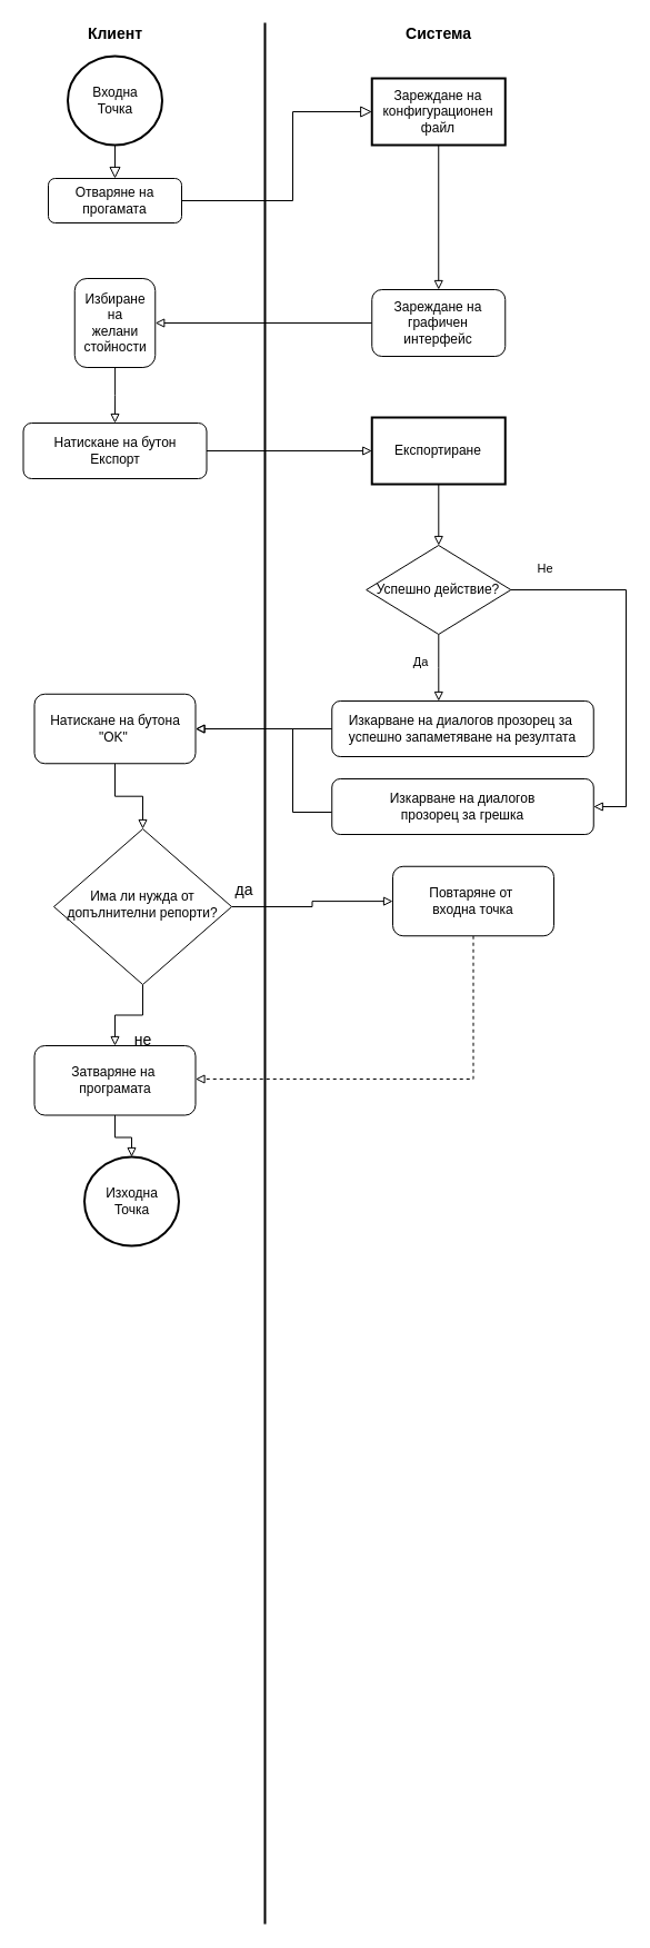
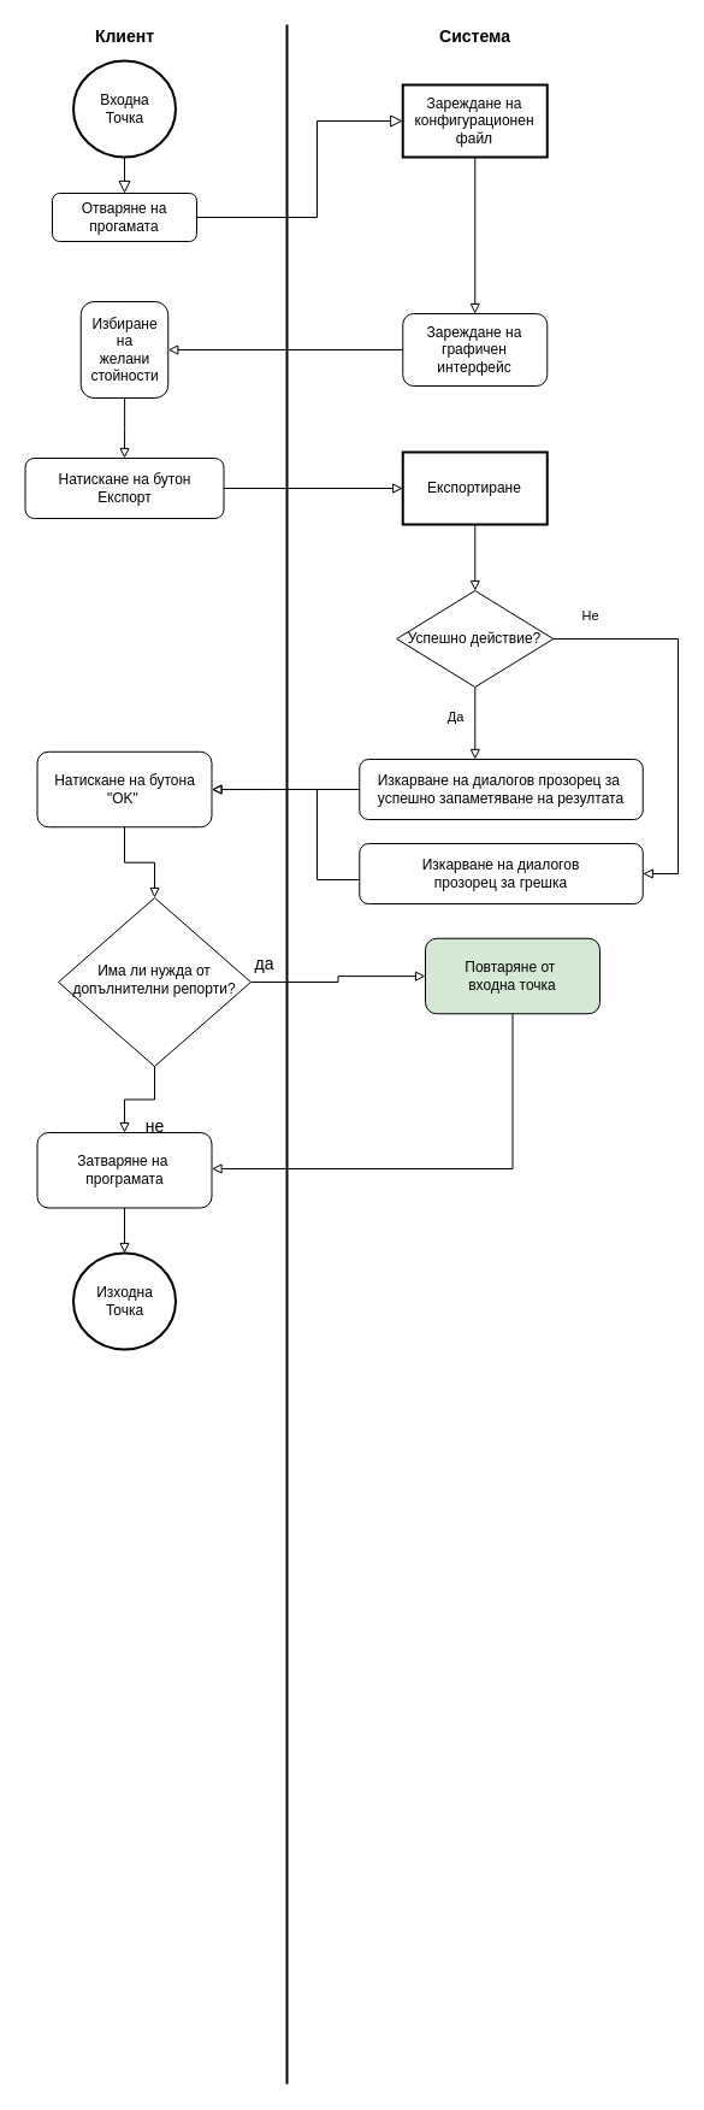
- <mxCell id="30" value="&lt;p class=&quot;MsoNormal&quot;&gt;Повтаряне от&amp;nbsp;&lt;br&gt;входна точка&lt;/p&gt;" style="rounded=1;whiteSpace=wrap;html=1;fontSize=12;glass=0;strokeWidth=1;shadow=0;direction=south;" vertex="1" parent="1"><mxGeometry x="353" y="778.75" width="145" height="62.5" as="geometry" /></mxCell>
+ <mxCell id="30" value="&lt;p class=&quot;MsoNormal&quot;&gt;Повтаряне от&amp;nbsp;&lt;br&gt;входна точка&lt;/p&gt;" style="rounded=1;whiteSpace=wrap;html=1;fontSize=12;glass=0;strokeWidth=1;shadow=0;direction=south;fillColor=#d5e8d4;" vertex="1" parent="1"><mxGeometry x="353" y="778.75" width="145" height="62.5" as="geometry" /></mxCell>
- <mxCell id="2" style="edgeStyle=orthogonalEdgeStyle;rounded=0;orthogonalLoop=1;jettySize=auto;html=1;endArrow=block;endFill=0;fontSize=14;dashed=1;" edge="1" parent="1" source="30" target="29"><mxGeometry relative="1" as="geometry"><Array as="points"><mxPoint x="425" y="970" /></Array></mxGeometry></mxCell>
+ <mxCell id="2" style="edgeStyle=orthogonalEdgeStyle;rounded=0;orthogonalLoop=1;jettySize=auto;html=1;endArrow=block;endFill=0;fontSize=14;" edge="1" parent="1" source="30" target="29"><mxGeometry relative="1" as="geometry"><Array as="points"><mxPoint x="425" y="970" /></Array></mxGeometry></mxCell>
- <mxCell id="27" value="Изходна&lt;br&gt;Точка" style="strokeWidth=2;html=1;shape=mxgraph.flowchart.start_2;whiteSpace=wrap;" vertex="1" parent="1"><mxGeometry x="75.5" y="1040" width="85" height="80" as="geometry" /></mxCell>
+ <mxCell id="27" value="Изходна&lt;br&gt;Точка" style="strokeWidth=2;html=1;shape=mxgraph.flowchart.start_2;whiteSpace=wrap;" vertex="1" parent="1"><mxGeometry x="60.5" y="1040" width="85" height="80" as="geometry" /></mxCell>
